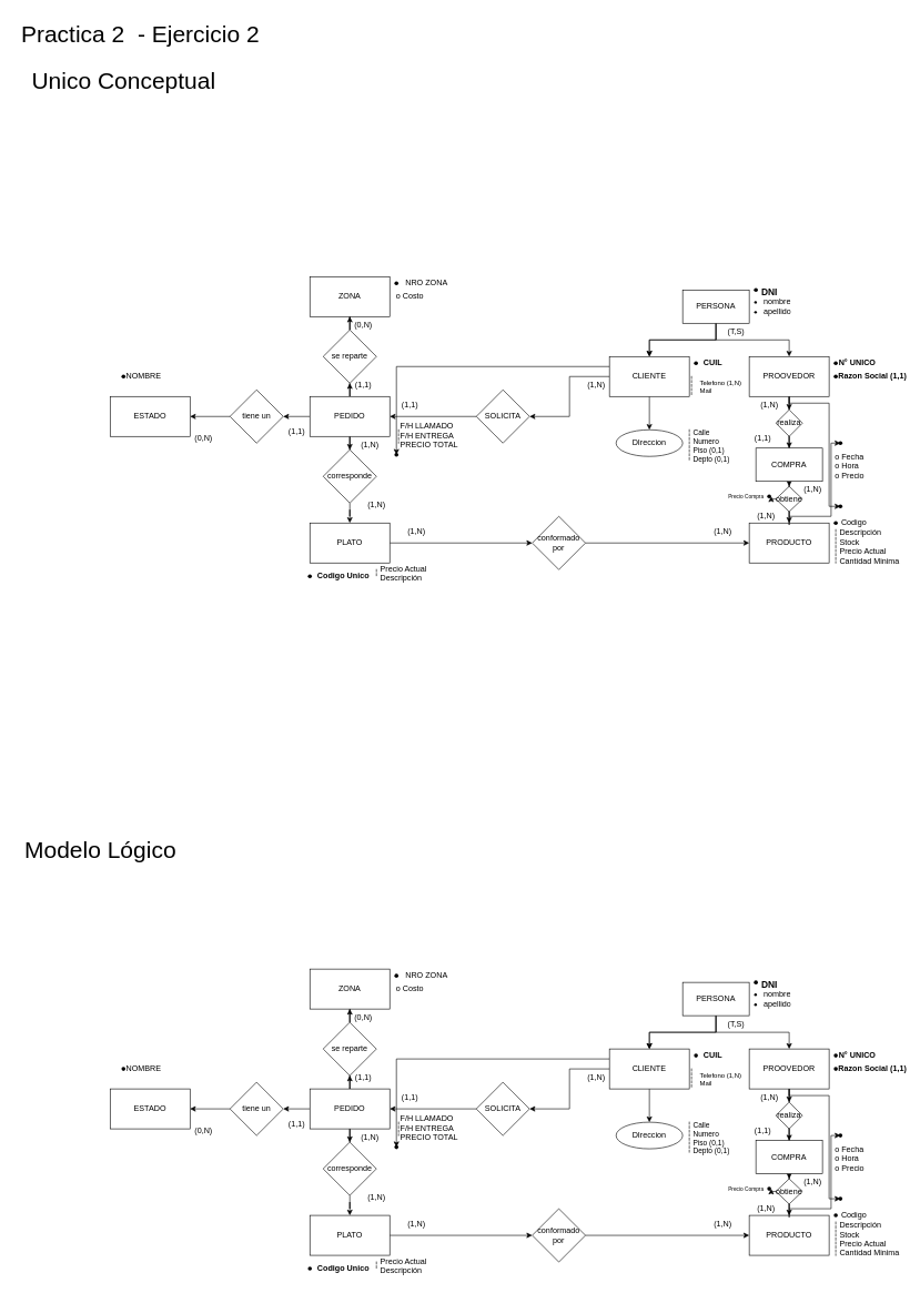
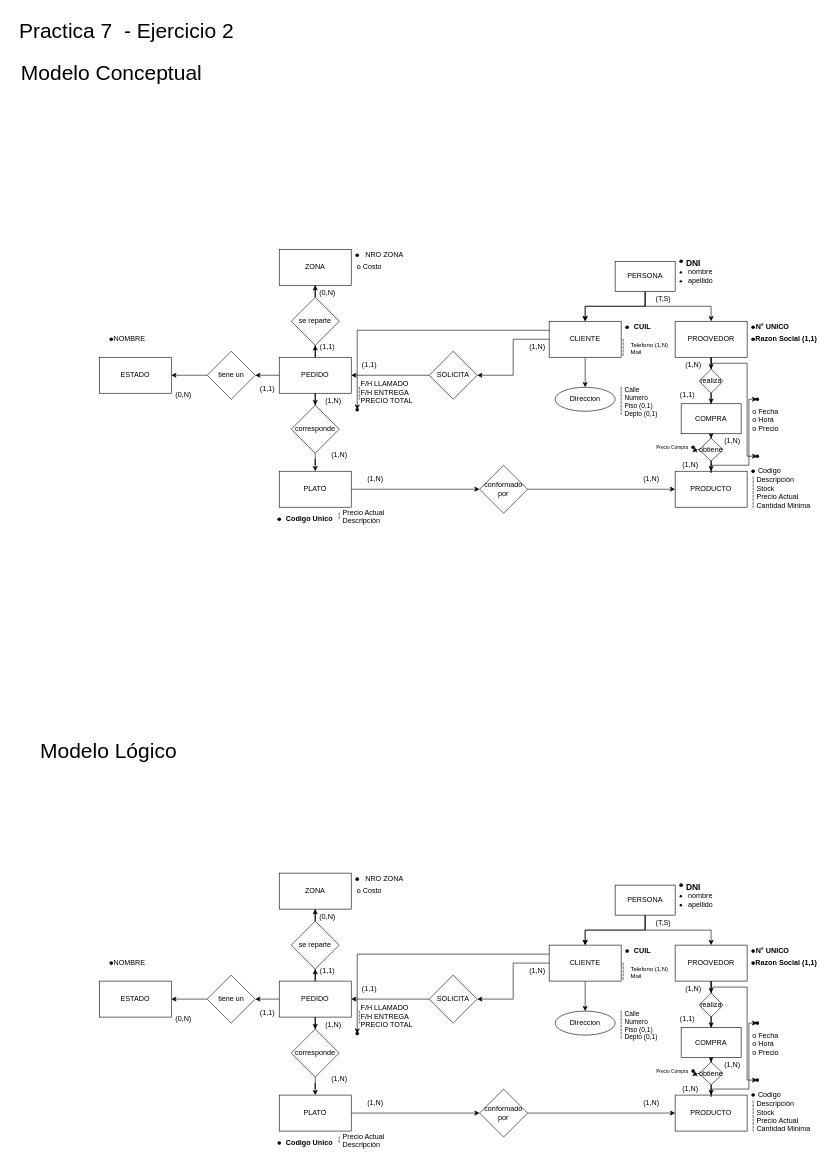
- <mxCell id="185" value="&lt;span style=&quot;font-size: 35px;&quot;&gt;Practica 2&amp;nbsp; - Ejercicio 2&lt;/span&gt;" style="text;html=1;align=center;verticalAlign=middle;resizable=0;points=[];autosize=1;strokeColor=none;fillColor=none;" parent="1" vertex="1"><mxGeometry x="20" y="20" width="380" height="60" as="geometry" /></mxCell>
+ <mxCell id="185" value="&lt;span style=&quot;font-size: 35px;&quot;&gt;Practica 7&amp;nbsp; - Ejercicio 2&lt;/span&gt;" style="text;html=1;align=center;verticalAlign=middle;resizable=0;points=[];autosize=1;strokeColor=none;fillColor=none;" parent="1" vertex="1"><mxGeometry x="20" y="20" width="380" height="60" as="geometry" /></mxCell>
- <mxCell id="184" value="&lt;font style=&quot;font-size: 35px;&quot;&gt;Unico Conceptual&lt;/font&gt;" style="text;html=1;align=center;verticalAlign=middle;resizable=0;points=[];autosize=1;strokeColor=none;fillColor=none;" parent="1" vertex="1"><mxGeometry x="20" y="90" width="330" height="60" as="geometry" /></mxCell>
+ <mxCell id="184" value="&lt;font style=&quot;font-size: 35px;&quot;&gt;Modelo Conceptual&lt;/font&gt;" style="text;html=1;align=center;verticalAlign=middle;resizable=0;points=[];autosize=1;strokeColor=none;fillColor=none;" parent="1" vertex="1"><mxGeometry x="20" y="90" width="330" height="60" as="geometry" /></mxCell>
- <mxCell id="186" value="&lt;font style=&quot;font-size: 35px;&quot;&gt;Modelo Lógico&lt;/font&gt;" style="text;html=1;align=center;verticalAlign=middle;resizable=0;points=[];autosize=1;strokeColor=none;fillColor=none;" vertex="1" parent="1"><mxGeometry x="25" y="1245" width="250" height="60" as="geometry" /></mxCell>
+ <mxCell id="186" value="&lt;font style=&quot;font-size: 35px;&quot;&gt;Modelo Lógico&lt;/font&gt;" style="text;html=1;align=center;verticalAlign=middle;resizable=0;points=[];autosize=1;strokeColor=none;fillColor=none;" vertex="1" parent="1"><mxGeometry x="55" y="1220" width="250" height="60" as="geometry" /></mxCell>
